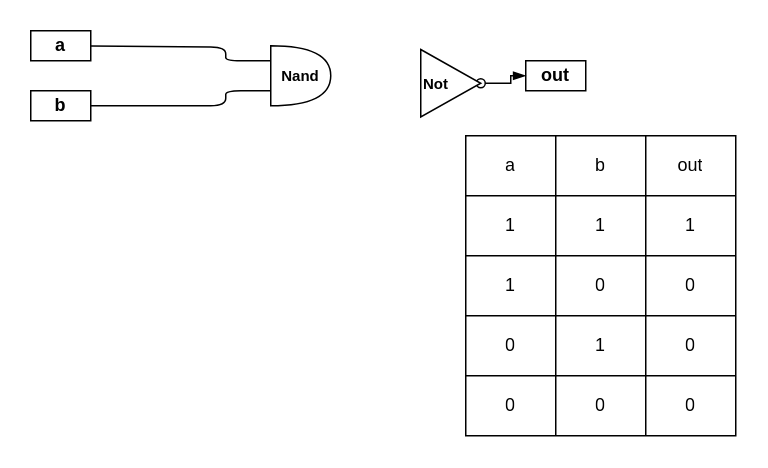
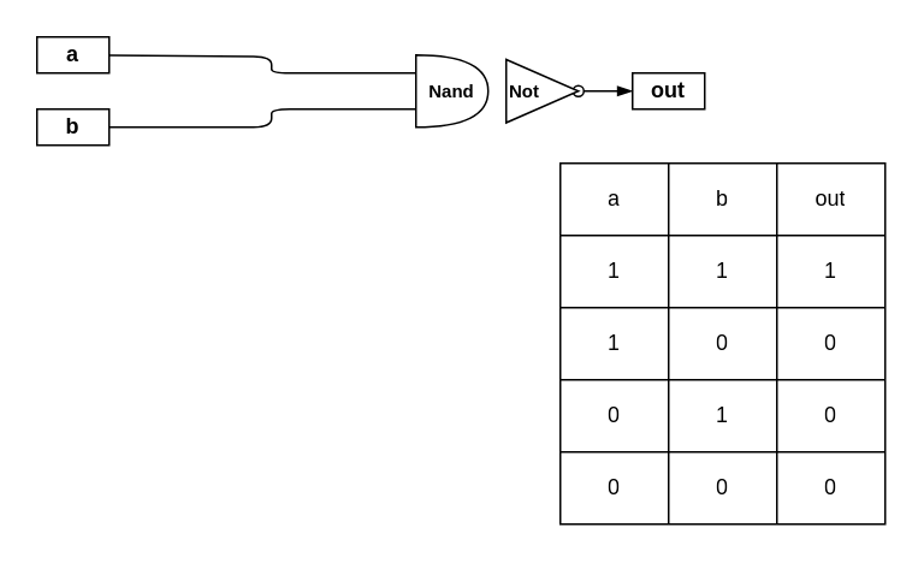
- <mxCell id="7" value="&lt;font size=&quot;1&quot;&gt;&lt;b&gt;Nand&lt;/b&gt;&lt;/font&gt;" style="shape=or;whiteSpace=wrap;html=1;" vertex="1" parent="1"><mxGeometry x="180" y="30" width="40" height="40" as="geometry" /></mxCell>
+ <mxCell id="7" value="&lt;font size=&quot;1&quot;&gt;&lt;b&gt;Nand&lt;/b&gt;&lt;/font&gt;" style="shape=or;whiteSpace=wrap;html=1;" vertex="1" parent="1"><mxGeometry x="230" y="30" width="40" height="40" as="geometry" /></mxCell>
- <mxCell id="5" value="&lt;font size=&quot;1&quot;&gt;&lt;b&gt;Not&lt;/b&gt;&lt;/font&gt;" style="triangle;whiteSpace=wrap;html=1;align=left;" vertex="1" parent="1"><mxGeometry x="280" y="32.5" width="40" height="45" as="geometry" /></mxCell>
+ <mxCell id="5" value="&lt;font size=&quot;1&quot;&gt;&lt;b&gt;Not&lt;/b&gt;&lt;/font&gt;" style="triangle;whiteSpace=wrap;html=1;align=left;" vertex="1" parent="1"><mxGeometry x="280" y="32.5" width="40" height="35" as="geometry" /></mxCell>
